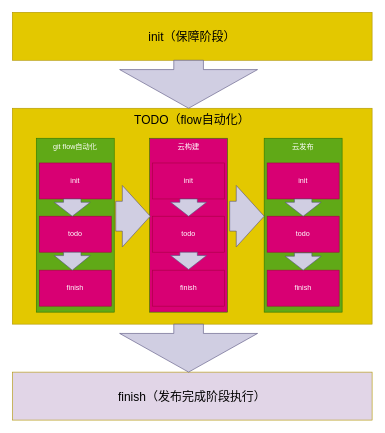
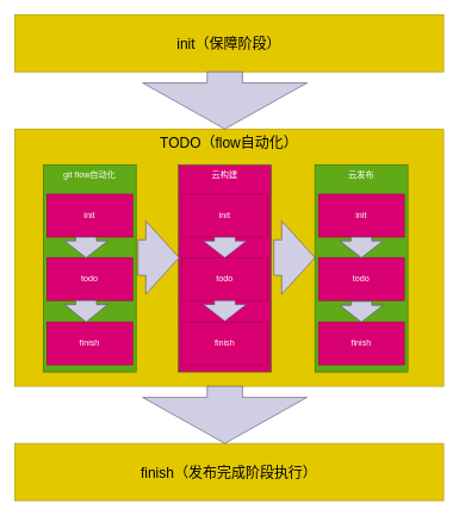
- <mxCell id="4" value="finish（发布完成阶段执行）" style="rounded=0;whiteSpace=wrap;html=1;fillColor=#e1d5e7;fontColor=#000000;strokeColor=#B09500;fontSize=20;" vertex="1" parent="1"><mxGeometry x="20" y="620" width="600" height="80" as="geometry" /></mxCell>
+ <mxCell id="4" value="finish（发布完成阶段执行）" style="rounded=0;whiteSpace=wrap;html=1;fillColor=#e3c800;fontColor=#000000;strokeColor=#B09500;fontSize=20;" vertex="1" parent="1"><mxGeometry x="20" y="620" width="600" height="80" as="geometry" /></mxCell>
